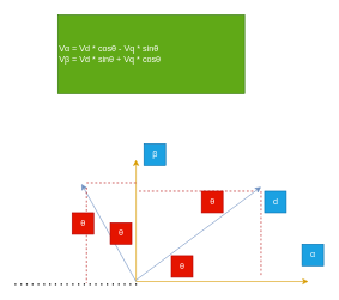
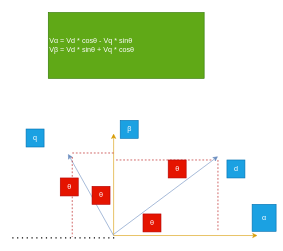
+ <mxCell id="6" value="q" style="text;html=1;align=center;verticalAlign=middle;resizable=0;points=[];autosize=1;strokeColor=#006EAF;fillColor=#1ba1e2;fontColor=#ffffff;" parent="1" vertex="1"><mxGeometry x="43" y="214.36" width="30" height="30" as="geometry" /></mxCell>
- <mxCell id="7" value="d" style="text;html=1;align=center;verticalAlign=middle;resizable=0;points=[];autosize=1;strokeColor=#006EAF;fillColor=#1ba1e2;fontColor=#ffffff;" parent="1" vertex="1"><mxGeometry x="368" y="266" width="30" height="30" as="geometry" /></mxCell>
+ <mxCell id="7" value="d" style="text;html=1;align=center;verticalAlign=middle;resizable=0;points=[];autosize=1;strokeColor=#006EAF;fillColor=#1ba1e2;fontColor=#ffffff;" parent="1" vertex="1"><mxGeometry x="378" y="266" width="30" height="30" as="geometry" /></mxCell>
- <mxCell id="8" value="α" style="text;html=1;align=center;verticalAlign=middle;resizable=0;points=[];autosize=1;strokeColor=#006EAF;fillColor=#1ba1e2;fontColor=#ffffff;" parent="1" vertex="1"><mxGeometry x="420" y="340" width="30" height="30" as="geometry" /></mxCell>
+ <mxCell id="8" value="α" style="text;html=1;align=center;verticalAlign=middle;resizable=0;points=[];autosize=1;strokeColor=#006EAF;fillColor=#1ba1e2;fontColor=#ffffff;" parent="1" vertex="1"><mxGeometry x="420" y="340" width="40" height="45" as="geometry" /></mxCell>
